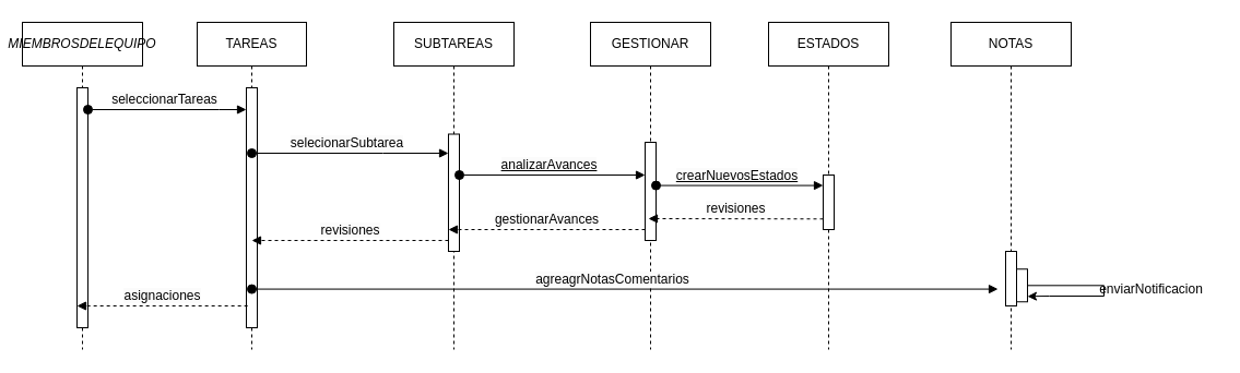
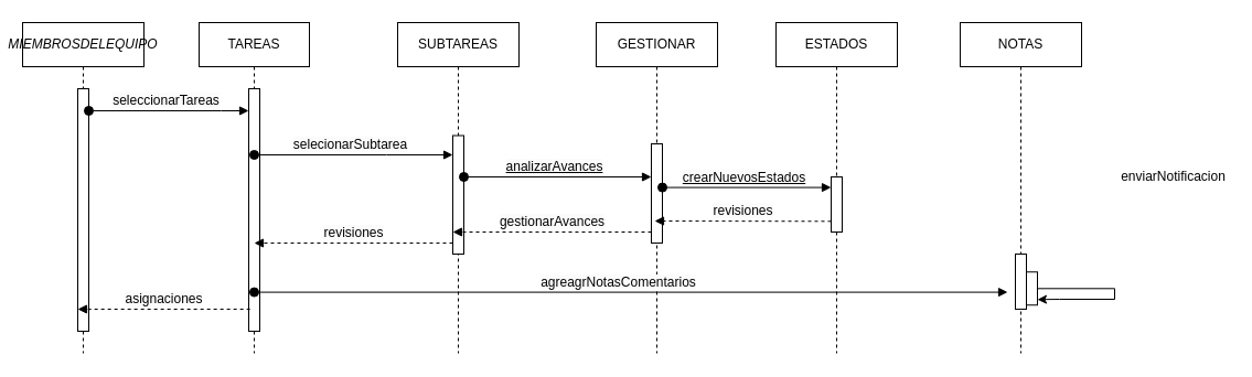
- <mxCell id="15" value="enviarNotificacion" style="text;html=1;align=center;verticalAlign=middle;resizable=0;points=[];autosize=1;strokeColor=none;fillColor=none;" parent="1" vertex="1"><mxGeometry x="993" y="250" width="120" height="30" as="geometry" /></mxCell>
+ <mxCell id="15" value="enviarNotificacion" style="text;html=1;align=center;verticalAlign=middle;resizable=0;points=[];autosize=1;strokeColor=none;fillColor=none;" parent="1" vertex="1"><mxGeometry x="1003" y="145" width="120" height="30" as="geometry" /></mxCell>
